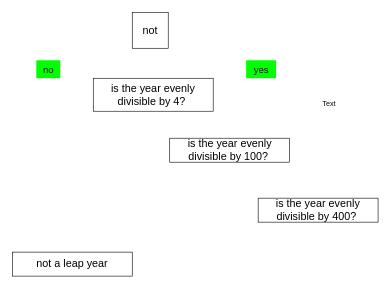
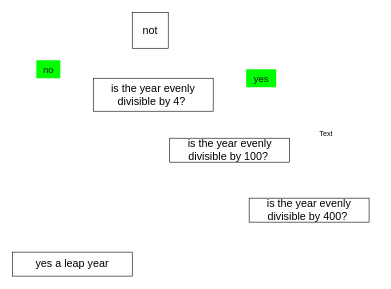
- <mxCell id="4" value="&lt;font style=&quot;font-size: 16px;&quot; color=&quot;#1a1a1a&quot;&gt;yes&lt;/font&gt;" style="text;html=1;align=center;verticalAlign=middle;resizable=0;points=[];autosize=1;strokeColor=none;fillColor=#00FF00;" vertex="1" parent="1"><mxGeometry x="410" y="100" width="50" height="30" as="geometry" /></mxCell>
+ <mxCell id="4" value="&lt;font style=&quot;font-size: 16px;&quot; color=&quot;#1a1a1a&quot;&gt;yes&lt;/font&gt;" style="text;html=1;align=center;verticalAlign=middle;resizable=0;points=[];autosize=1;strokeColor=none;fillColor=#00FF00;" vertex="1" parent="1"><mxGeometry x="410" y="115" width="50" height="30" as="geometry" /></mxCell>
- <mxCell id="5" value="Text" style="text;html=1;align=center;verticalAlign=middle;resizable=0;points=[];autosize=1;strokeColor=none;fillColor=none;" vertex="1" parent="1"><mxGeometry x="522.5" y="158" width="50" height="30" as="geometry" /></mxCell>
+ <mxCell id="5" value="Text" style="text;html=1;align=center;verticalAlign=middle;resizable=0;points=[];autosize=1;strokeColor=none;fillColor=none;" vertex="1" parent="1"><mxGeometry x="517.5" y="208" width="50" height="30" as="geometry" /></mxCell>
- <mxCell id="8" value="&lt;font style=&quot;font-size: 18px;&quot;&gt;is the year evenly divisible by 400?&amp;nbsp;&lt;/font&gt;" style="rounded=0;whiteSpace=wrap;html=1;" vertex="1" parent="1"><mxGeometry x="430" y="330" width="200" height="40" as="geometry" /></mxCell>
+ <mxCell id="8" value="&lt;font style=&quot;font-size: 18px;&quot;&gt;is the year evenly divisible by 400?&amp;nbsp;&lt;/font&gt;" style="rounded=0;whiteSpace=wrap;html=1;" vertex="1" parent="1"><mxGeometry x="415" y="330" width="200" height="40" as="geometry" /></mxCell>
- <mxCell id="9" value="&lt;font style=&quot;font-size: 18px;&quot;&gt;not a leap year&lt;/font&gt;" style="rounded=0;whiteSpace=wrap;html=1;" vertex="1" parent="1"><mxGeometry x="20" y="420" width="200" height="40" as="geometry" /></mxCell>
+ <mxCell id="9" value="&lt;font style=&quot;font-size: 18px;&quot;&gt;yes a leap year&lt;/font&gt;" style="rounded=0;whiteSpace=wrap;html=1;" vertex="1" parent="1"><mxGeometry x="20" y="420" width="200" height="40" as="geometry" /></mxCell>
